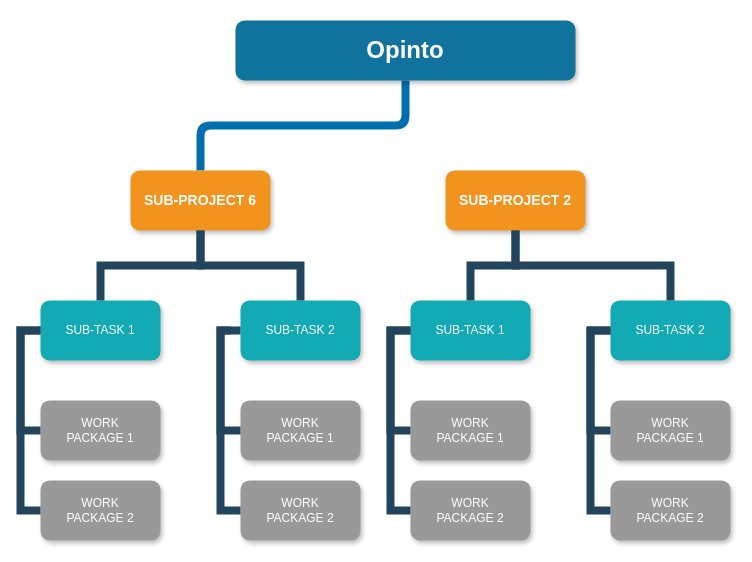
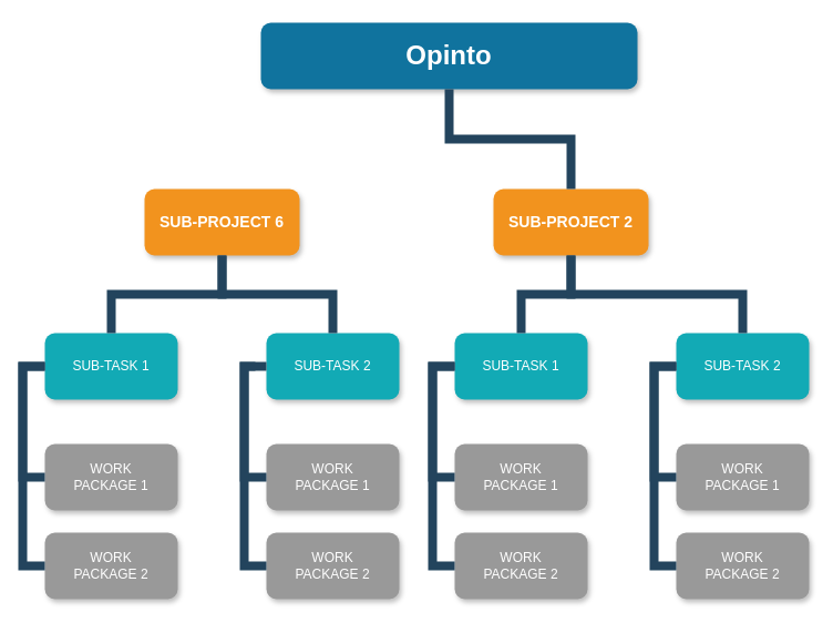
- <mxCell id="2" style="edgeStyle=orthogonalEdgeStyle;html=1;exitX=0.5;exitY=1;exitDx=0;exitDy=0;entryX=0.5;entryY=0;entryDx=0;entryDy=0;strokeColor=#006EAF;strokeWidth=8;fillColor=#1ba1e2;endArrow=none;endFill=0;" parent="1" source="3" target="4" edge="1"><mxGeometry relative="1" as="geometry" /></mxCell>
+ <mxCell id="30" value="" style="edgeStyle=elbowEdgeStyle;elbow=vertical;rounded=0;fontColor=#000000;endArrow=none;endFill=0;strokeWidth=8;strokeColor=#23445D;" parent="1" source="3" target="5" edge="1"><mxGeometry width="100" height="100" relative="1" as="geometry"><mxPoint x="520" y="150" as="sourcePoint" /><mxPoint x="620" y="50" as="targetPoint" /></mxGeometry></mxCell>
